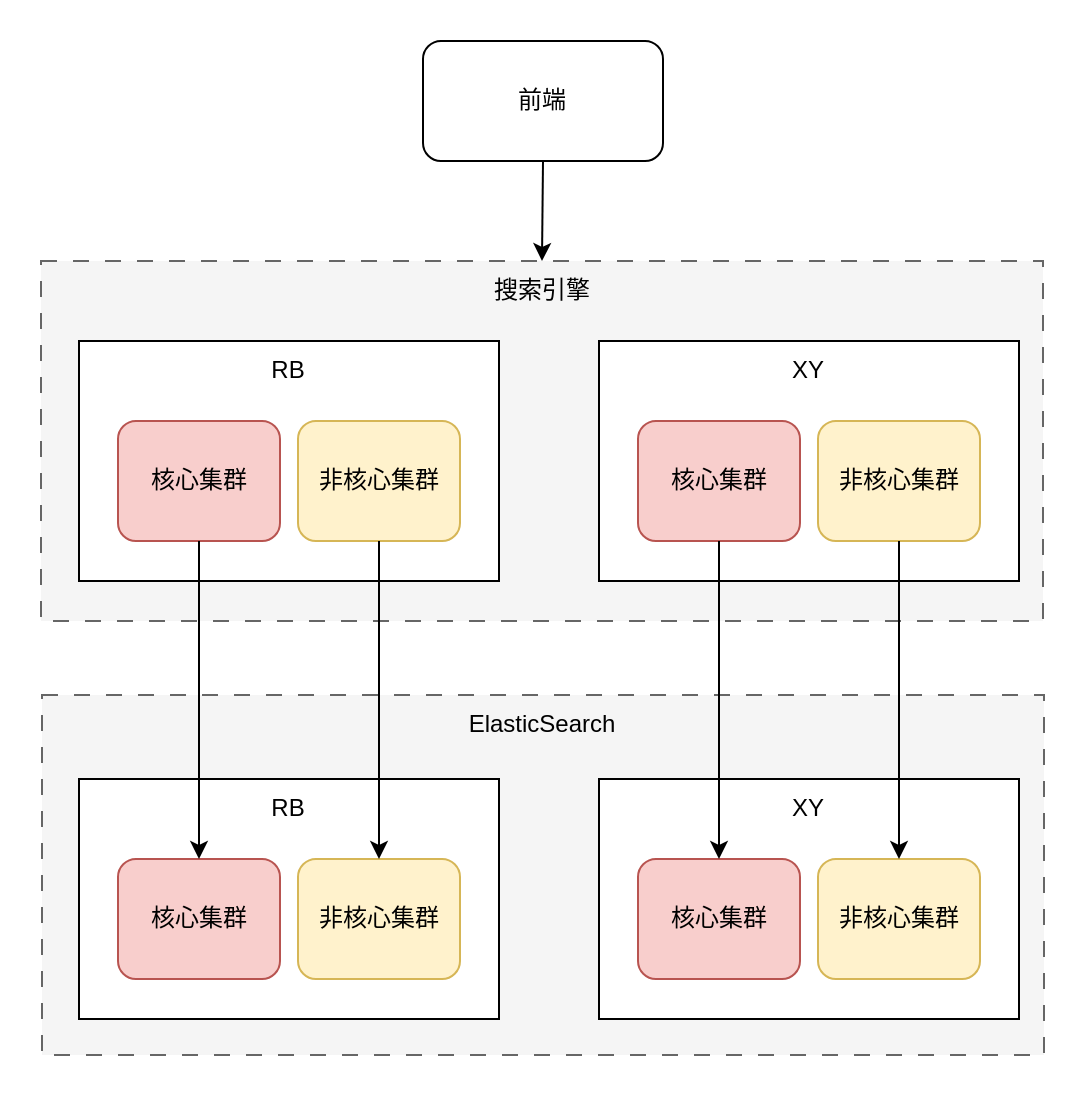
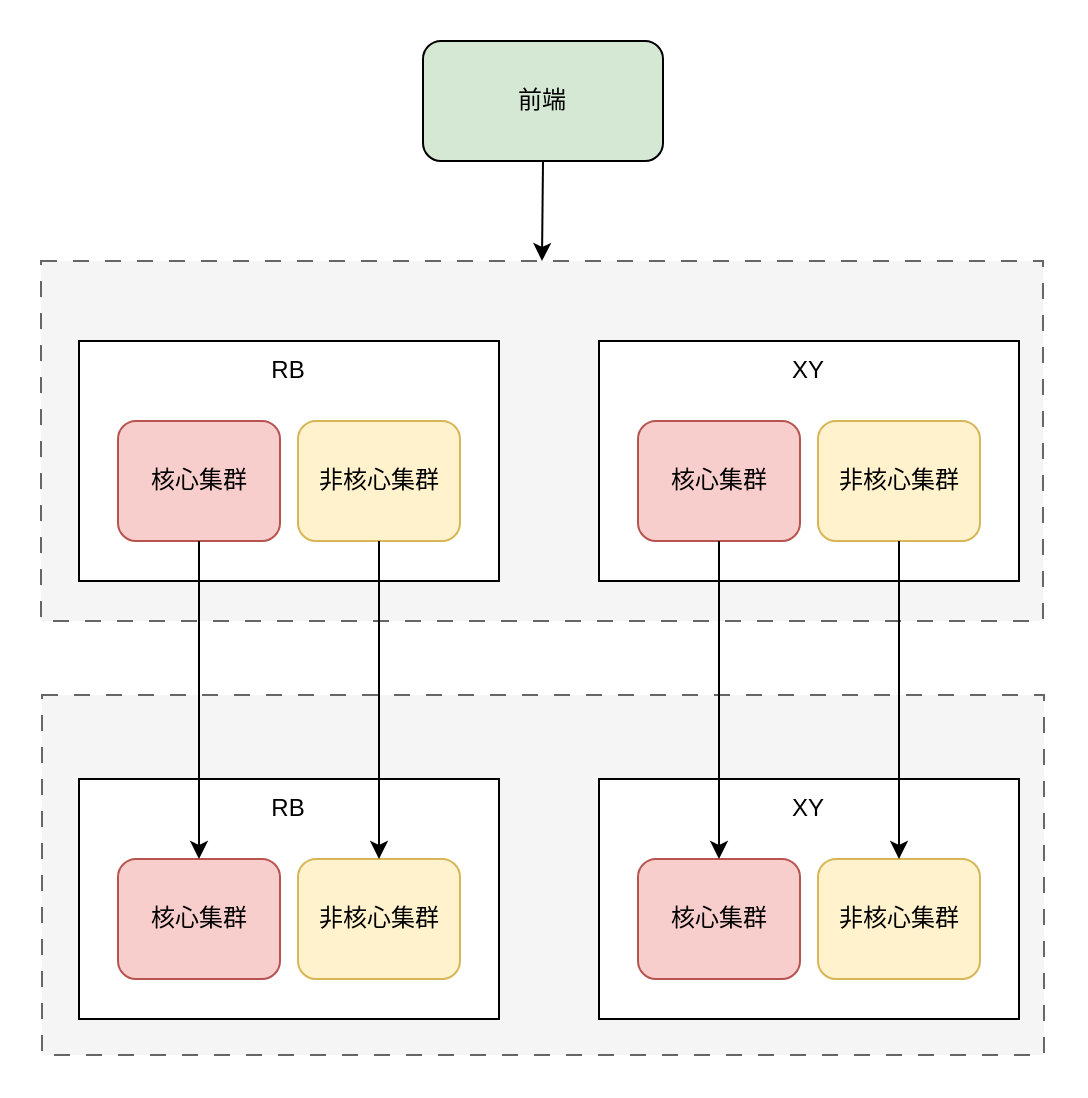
- <mxCell id="4" value="前端" style="rounded=1;whiteSpace=wrap;html=1;" vertex="1" parent="1"><mxGeometry x="211" y="20" width="120" height="60" as="geometry" /></mxCell>
+ <mxCell id="4" value="前端" style="rounded=1;whiteSpace=wrap;html=1;fillColor=#d5e8d4;" vertex="1" parent="1"><mxGeometry x="211" y="20" width="120" height="60" as="geometry" /></mxCell>
- <mxCell id="26" value="搜索引擎" style="text;html=1;align=center;verticalAlign=middle;whiteSpace=wrap;rounded=0;" vertex="1" parent="1"><mxGeometry x="241" y="130" width="60" height="30" as="geometry" /></mxCell>
- <mxCell id="27" value="ElasticSearch" style="text;html=1;align=center;verticalAlign=middle;whiteSpace=wrap;rounded=0;" vertex="1" parent="1"><mxGeometry x="231" y="347" width="80" height="30" as="geometry" /></mxCell>
